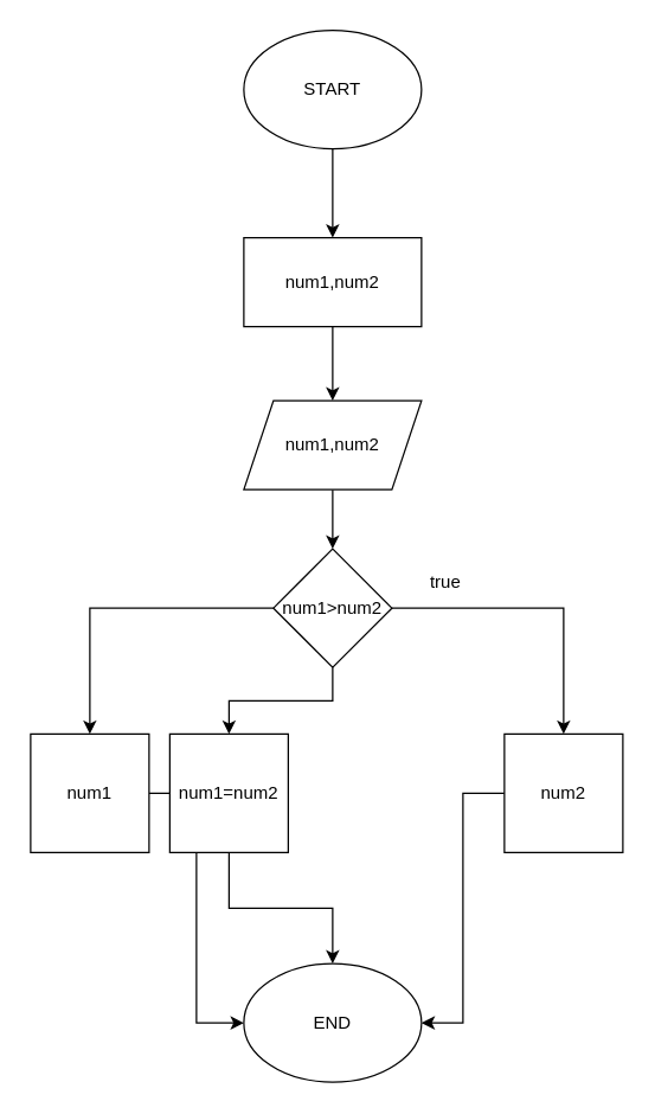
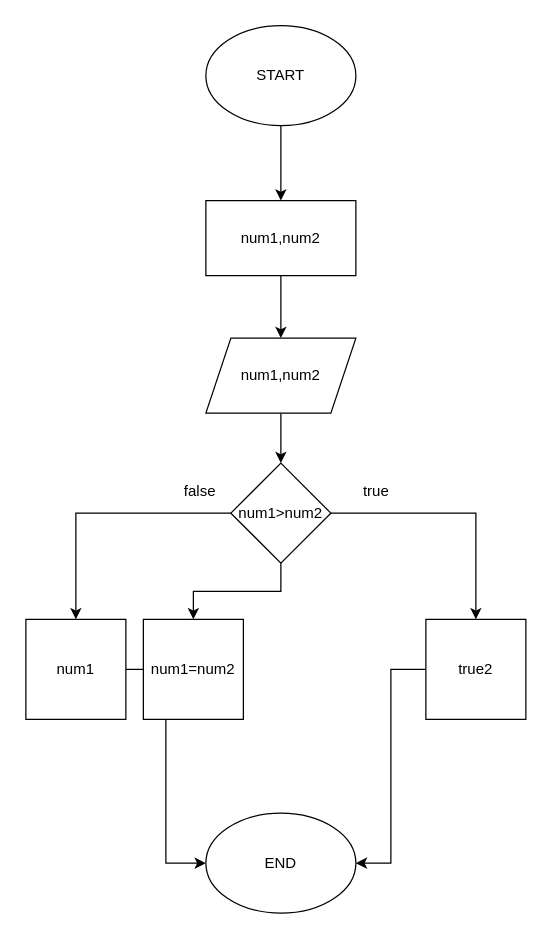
+ <mxCell id="15" value="false" style="text;html=1;align=center;verticalAlign=middle;resizable=0;points=[];autosize=1;strokeColor=none;fillColor=none;" parent="1" vertex="1"><mxGeometry x="134" y="378" width="50" height="30" as="geometry" /></mxCell>
- <mxCell id="11" value="num2" style="whiteSpace=wrap;html=1;aspect=fixed;" parent="1" vertex="1"><mxGeometry x="340" y="495" width="80" height="80" as="geometry" /></mxCell>
+ <mxCell id="11" value="true2" style="whiteSpace=wrap;html=1;aspect=fixed;" parent="1" vertex="1"><mxGeometry x="340" y="495" width="80" height="80" as="geometry" /></mxCell>
- <mxCell id="16" value="" style="edgeStyle=orthogonalEdgeStyle;rounded=0;orthogonalLoop=1;jettySize=auto;html=1;" edge="1" parent="1" source="17" target="20"><mxGeometry relative="1" as="geometry" /></mxCell>
